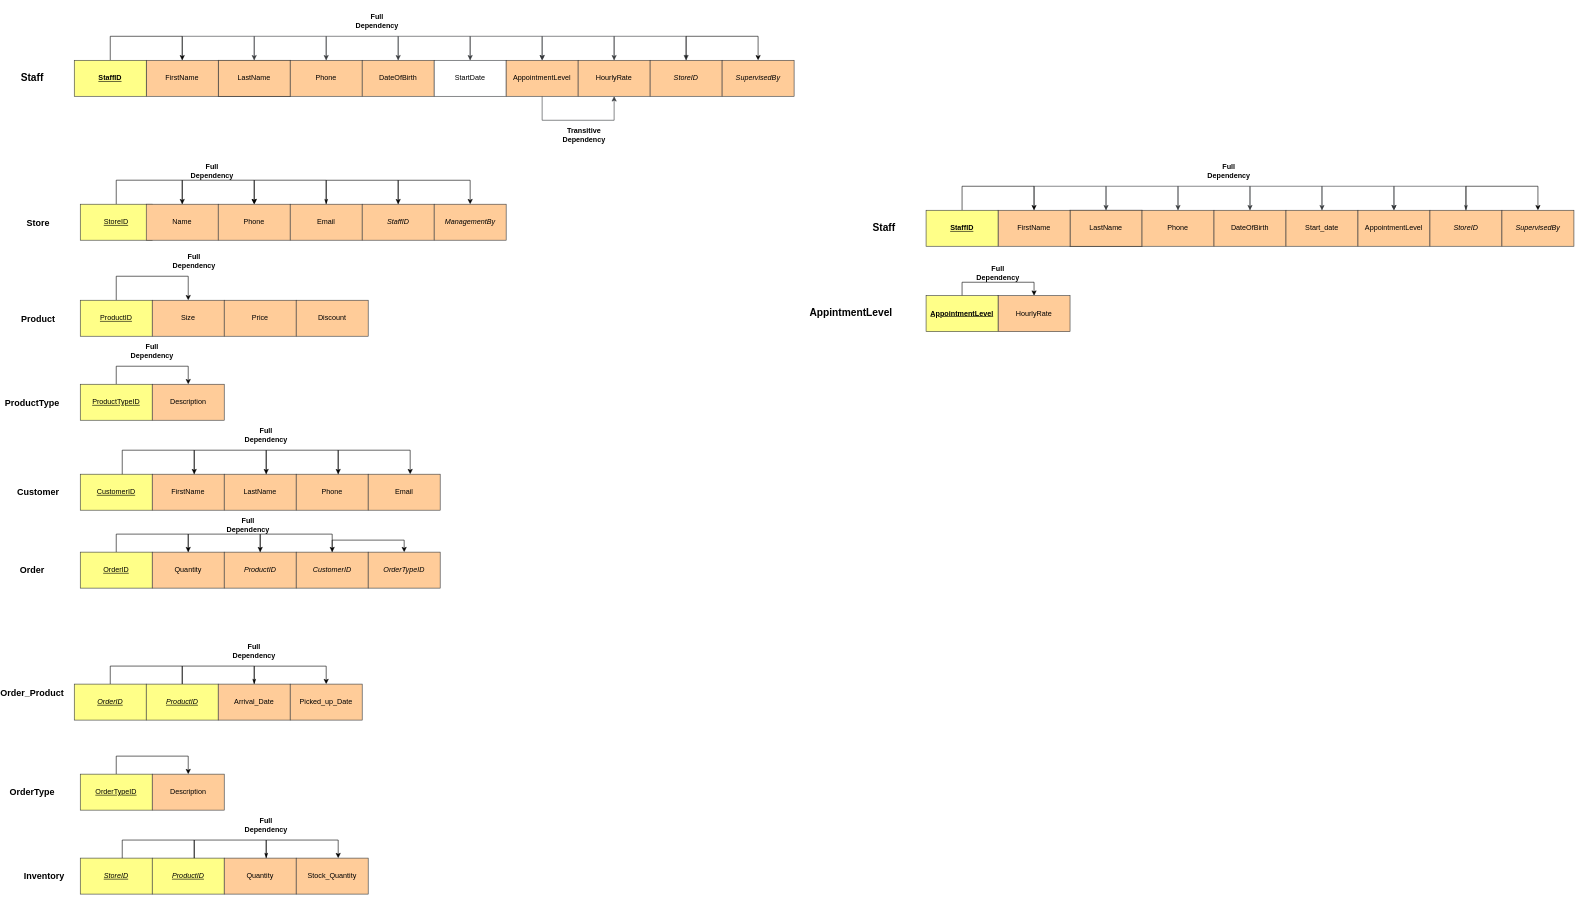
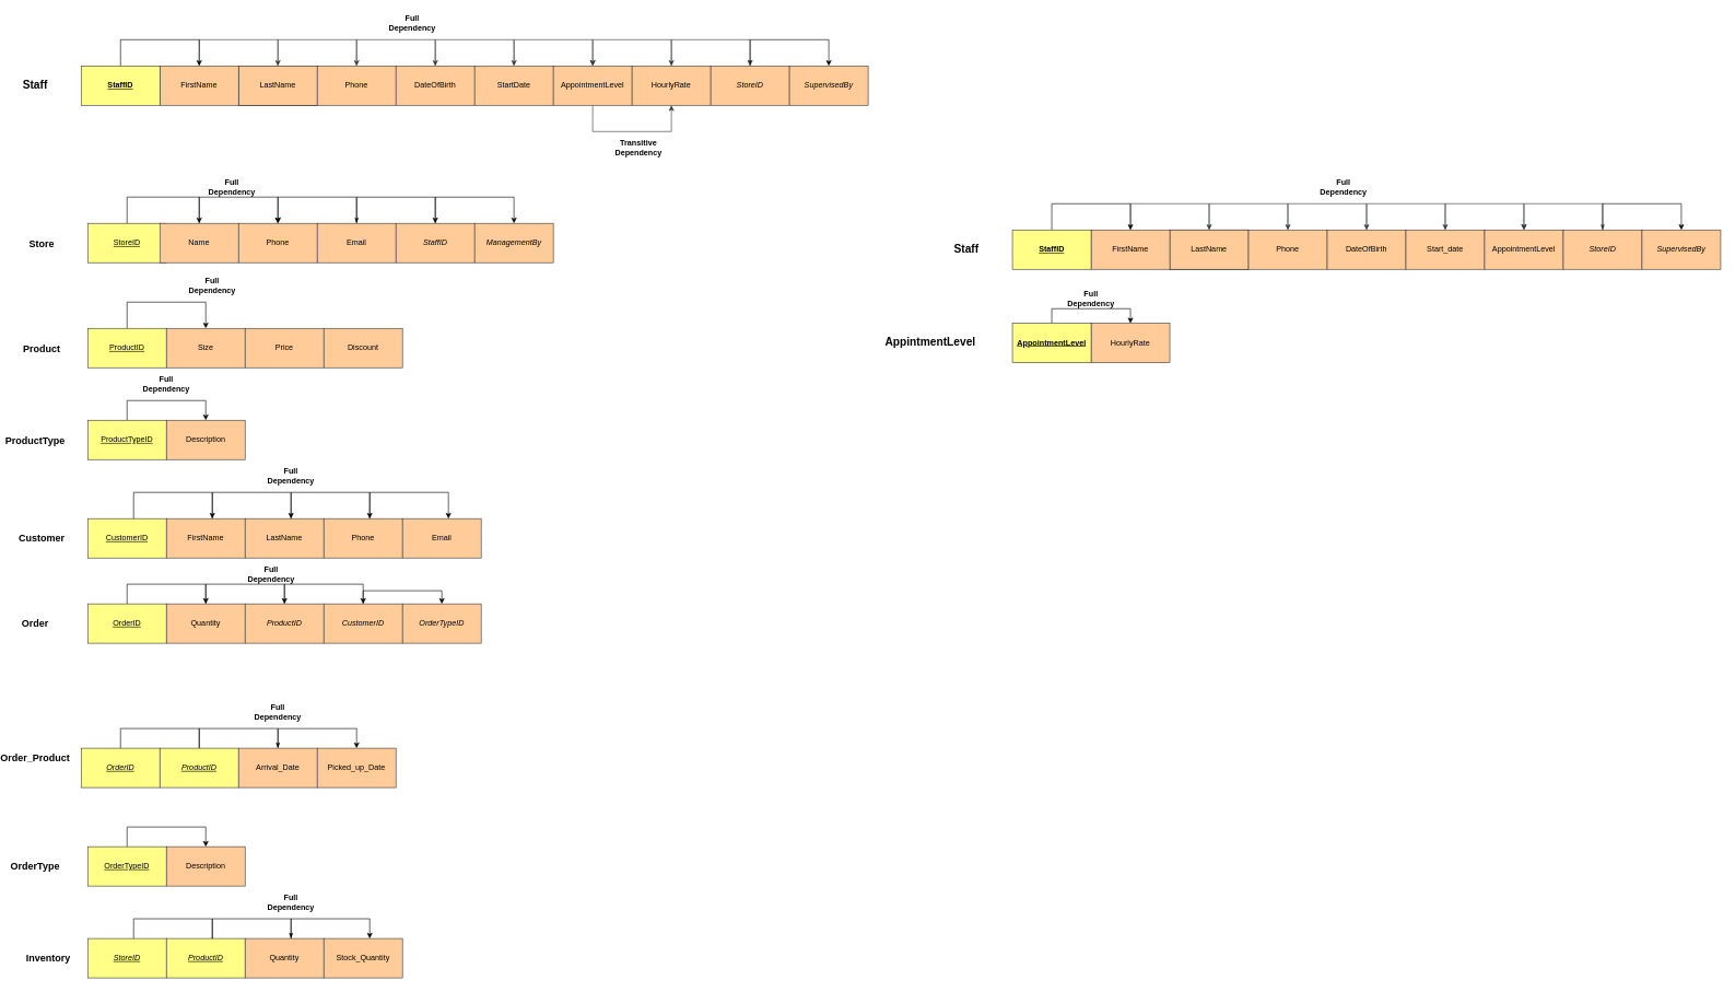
- <mxCell id="15" value="StartDate" style="rounded=0;whiteSpace=wrap;html=1;fillColor=#ffffff;strokeColor=#36393d;" vertex="1" parent="1"><mxGeometry x="720" y="100" width="120" height="60" as="geometry" /></mxCell>
+ <mxCell id="15" value="StartDate" style="rounded=0;whiteSpace=wrap;html=1;fillColor=#ffcc99;strokeColor=#36393d;" vertex="1" parent="1"><mxGeometry x="720" y="100" width="120" height="60" as="geometry" /></mxCell>
